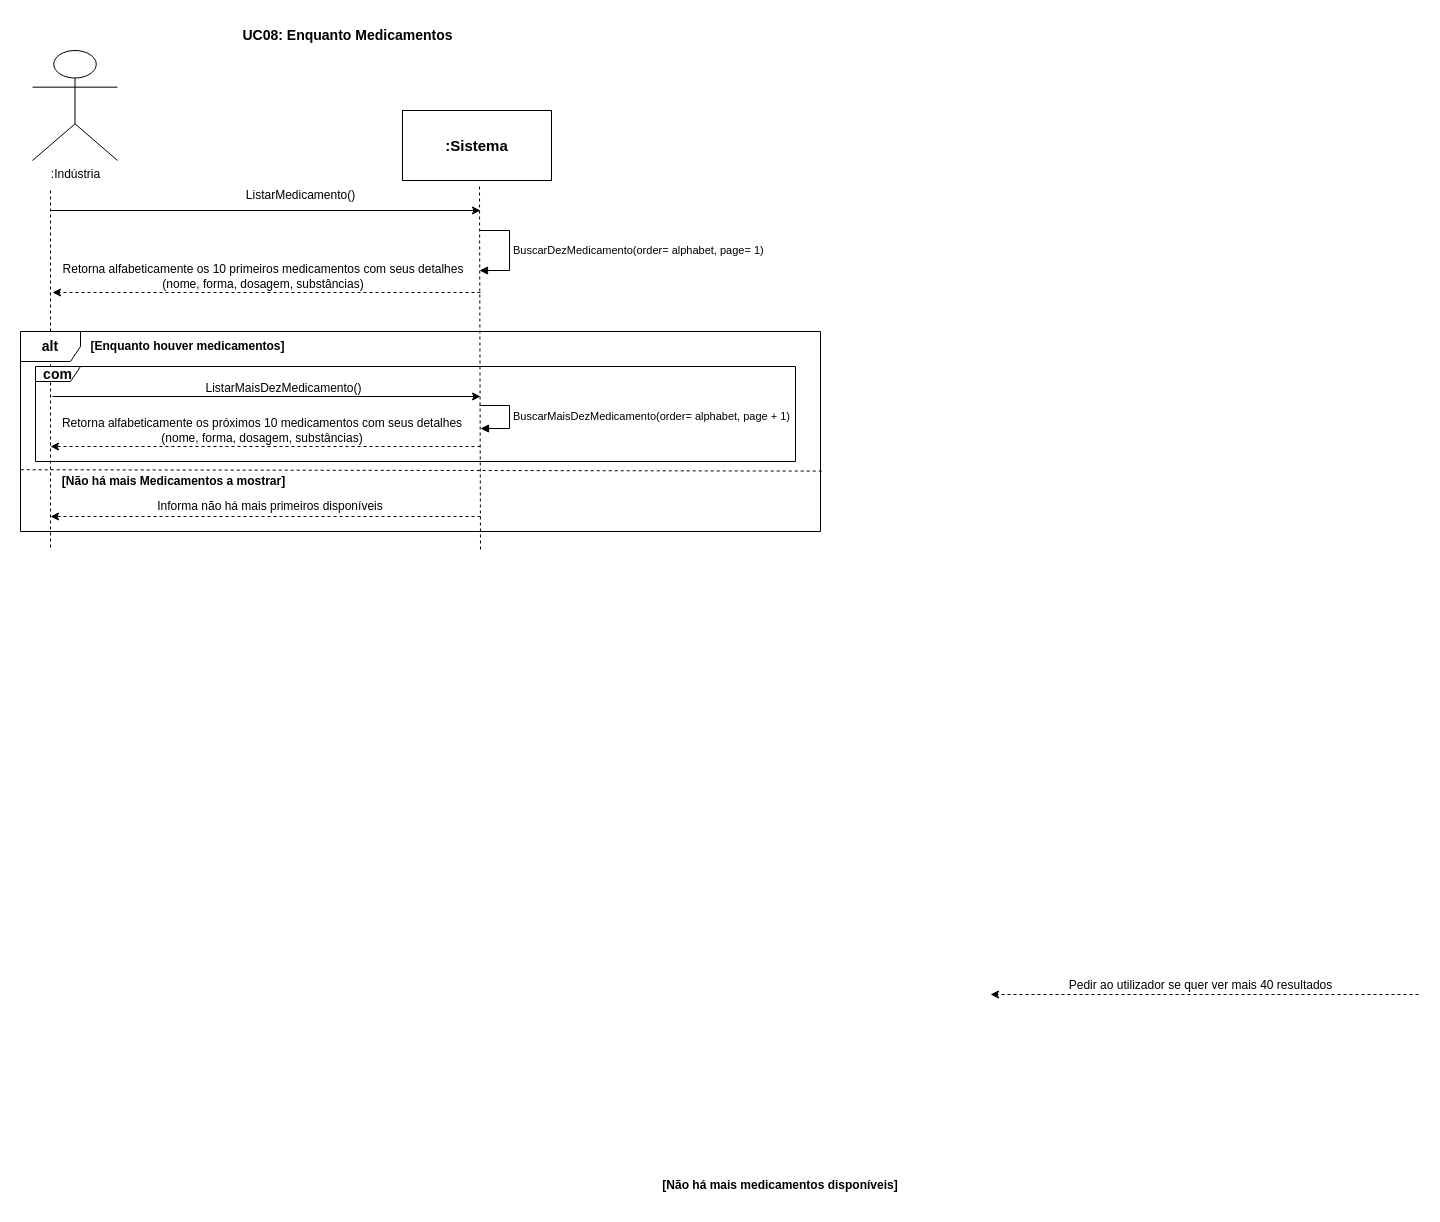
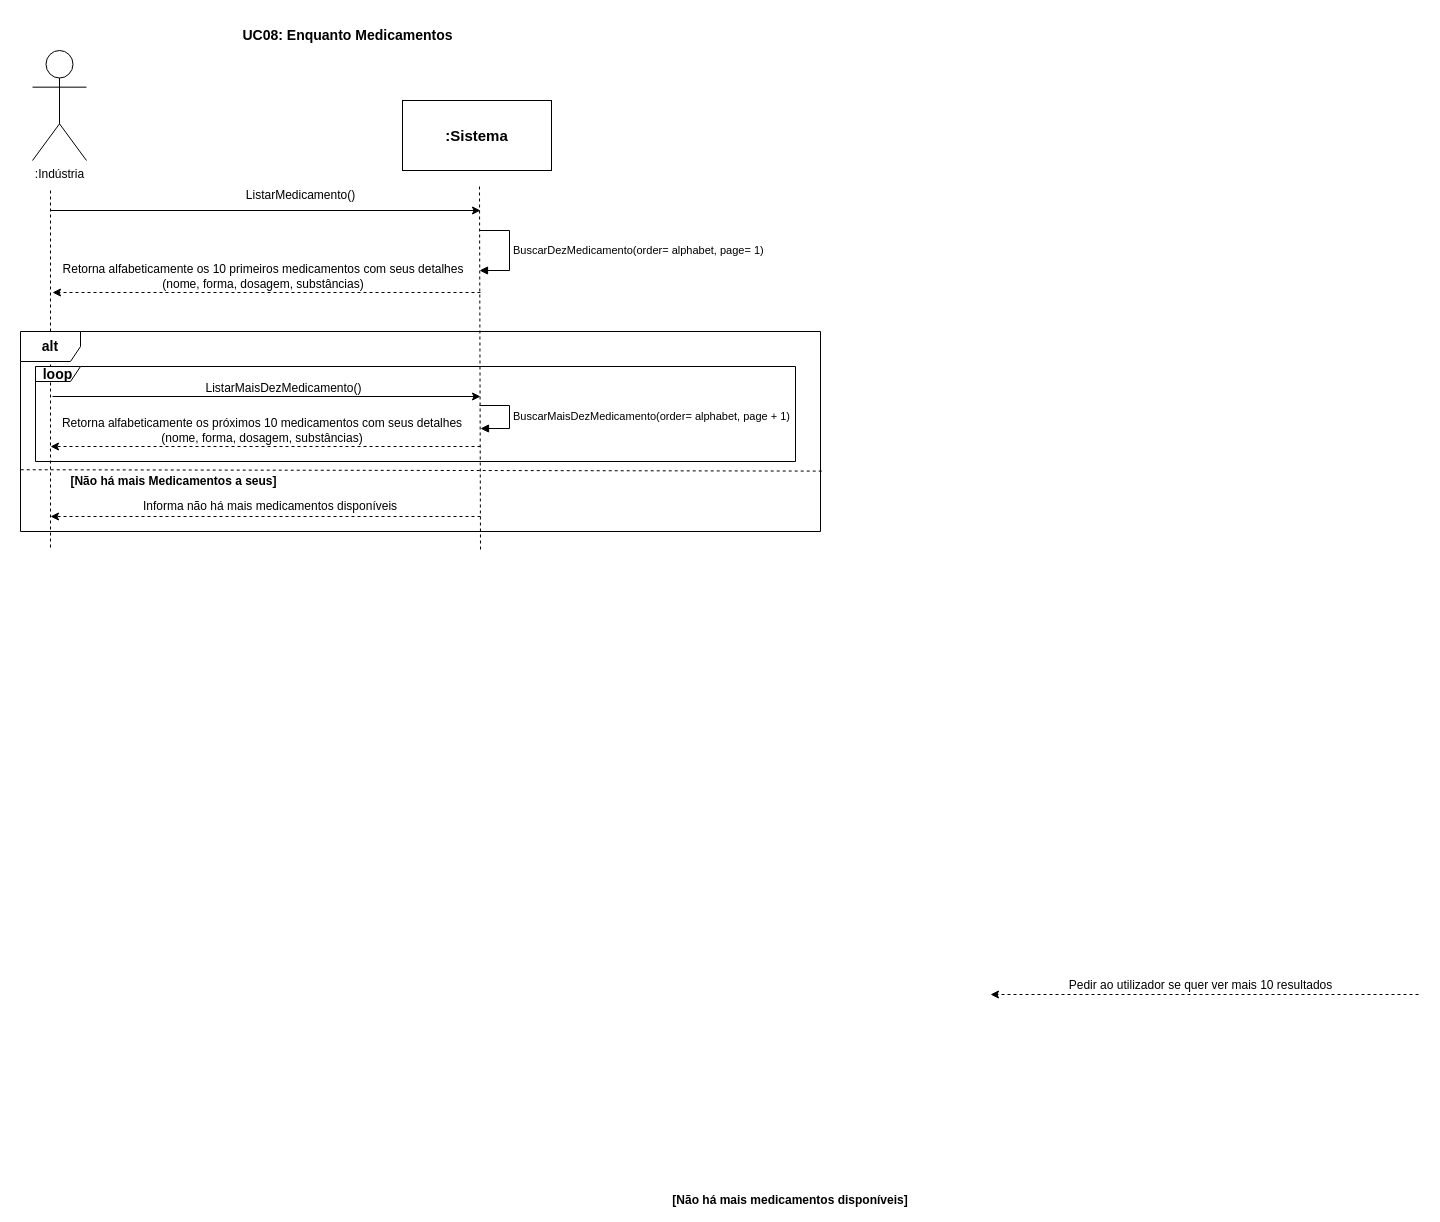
- <mxCell id="3" value=":Indústria" style="shape=umlActor;verticalLabelPosition=bottom;verticalAlign=top;html=1;outlineConnect=0;" parent="1" vertex="1"><mxGeometry x="32" y="50" width="85" height="110" as="geometry" /></mxCell>
+ <mxCell id="3" value=":Indústria" style="shape=umlActor;verticalLabelPosition=bottom;verticalAlign=top;html=1;outlineConnect=0;" parent="1" vertex="1"><mxGeometry x="32" y="50" width="54" height="110" as="geometry" /></mxCell>
- <mxCell id="4" value=":Sistema" style="rounded=0;whiteSpace=wrap;html=1;strokeWidth=1;fontSize=15;fontStyle=1" parent="1" vertex="1"><mxGeometry x="402" y="110" width="149" height="70" as="geometry" /></mxCell>
+ <mxCell id="4" value=":Sistema" style="rounded=0;whiteSpace=wrap;html=1;strokeWidth=1;fontSize=15;fontStyle=1" parent="1" vertex="1"><mxGeometry x="402" y="100" width="149" height="70" as="geometry" /></mxCell>
- <mxCell id="18" value="[Enquanto houver medicamentos]" style="text;html=1;strokeColor=none;fillColor=none;align=center;verticalAlign=middle;whiteSpace=wrap;rounded=0;fontStyle=1;fontSize=12;" parent="1" vertex="1"><mxGeometry x="85" y="331" width="205" height="30" as="geometry" /></mxCell>
- <mxCell id="19" value="&lt;b&gt;&lt;font style=&quot;font-size: 14px;&quot;&gt;com&lt;/font&gt;&lt;/b&gt;" style="shape=umlFrame;whiteSpace=wrap;html=1;pointerEvents=0;width=45;height=15;" parent="1" vertex="1"><mxGeometry x="35" y="366" width="760" height="95" as="geometry" /></mxCell>
+ <mxCell id="19" value="&lt;b&gt;&lt;font style=&quot;font-size: 14px;&quot;&gt;loop&lt;/font&gt;&lt;/b&gt;" style="shape=umlFrame;whiteSpace=wrap;html=1;pointerEvents=0;width=45;height=15;" parent="1" vertex="1"><mxGeometry x="35" y="366" width="760" height="95" as="geometry" /></mxCell>
- <mxCell id="26" value="[Não há mais Medicamentos a mostrar]" style="text;html=1;strokeColor=none;fillColor=none;align=center;verticalAlign=middle;whiteSpace=wrap;rounded=0;fontStyle=1;fontSize=12;" vertex="1" parent="1"><mxGeometry x="57" y="466" width="233" height="30" as="geometry" /></mxCell>
+ <mxCell id="26" value="[Não há mais Medicamentos a seus]" style="text;html=1;strokeColor=none;fillColor=none;align=center;verticalAlign=middle;whiteSpace=wrap;rounded=0;fontStyle=1;fontSize=12;" vertex="1" parent="1"><mxGeometry x="57" y="466" width="233" height="30" as="geometry" /></mxCell>
- <mxCell id="21" value="Informa não há mais primeiros disponíveis" style="text;html=1;strokeColor=none;fillColor=none;align=center;verticalAlign=middle;whiteSpace=wrap;rounded=0;" parent="1" vertex="1"><mxGeometry x="140" y="496" width="260" height="20" as="geometry" /></mxCell>
+ <mxCell id="21" value="Informa não há mais medicamentos disponíveis" style="text;html=1;strokeColor=none;fillColor=none;align=center;verticalAlign=middle;whiteSpace=wrap;rounded=0;" parent="1" vertex="1"><mxGeometry x="140" y="496" width="260" height="20" as="geometry" /></mxCell>
- <mxCell id="24" value="Pedir ao utilizador se quer ver mais 40 resultados" style="text;html=1;strokeColor=none;fillColor=none;align=center;verticalAlign=middle;whiteSpace=wrap;rounded=0;" vertex="1" parent="1"><mxGeometry x="1048" y="970" width="305" height="30" as="geometry" /></mxCell>
+ <mxCell id="24" value="Pedir ao utilizador se quer ver mais 10 resultados" style="text;html=1;strokeColor=none;fillColor=none;align=center;verticalAlign=middle;whiteSpace=wrap;rounded=0;" vertex="1" parent="1"><mxGeometry x="1048" y="970" width="305" height="30" as="geometry" /></mxCell>
- <mxCell id="12" value="[Não há mais medicamentos disponíveis]" style="text;html=1;strokeColor=none;fillColor=none;align=center;verticalAlign=middle;whiteSpace=wrap;rounded=0;fontStyle=1;fontSize=12;" parent="1" vertex="1"><mxGeometry x="660" y="1170" width="240" height="30" as="geometry" /></mxCell>
+ <mxCell id="12" value="[Não há mais medicamentos disponíveis]" style="text;html=1;strokeColor=none;fillColor=none;align=center;verticalAlign=middle;whiteSpace=wrap;rounded=0;fontStyle=1;fontSize=12;" parent="1" vertex="1"><mxGeometry x="670" y="1185" width="240" height="30" as="geometry" /></mxCell>
